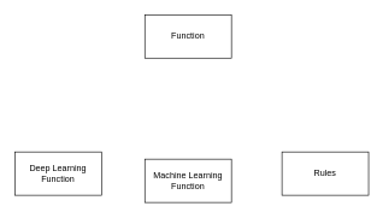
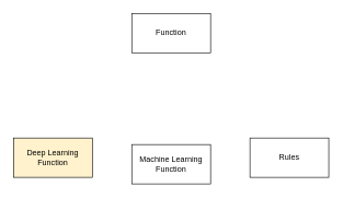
- <mxCell id="3" value="Deep Learning Function" style="rounded=0;whiteSpace=wrap;html=1;" parent="1" vertex="1"><mxGeometry x="20" y="210" width="120" height="60" as="geometry" /></mxCell>
+ <mxCell id="3" value="Deep Learning Function" style="rounded=0;whiteSpace=wrap;html=1;fillColor=#fff2cc;" parent="1" vertex="1"><mxGeometry x="20" y="210" width="120" height="60" as="geometry" /></mxCell>
- <mxCell id="5" value="Rules" style="rounded=0;whiteSpace=wrap;html=1;" parent="1" vertex="1"><mxGeometry x="390" y="210" width="120" height="60" as="geometry" /></mxCell>
+ <mxCell id="5" value="Rules" style="rounded=0;whiteSpace=wrap;html=1;" parent="1" vertex="1"><mxGeometry x="380" y="210" width="120" height="60" as="geometry" /></mxCell>
